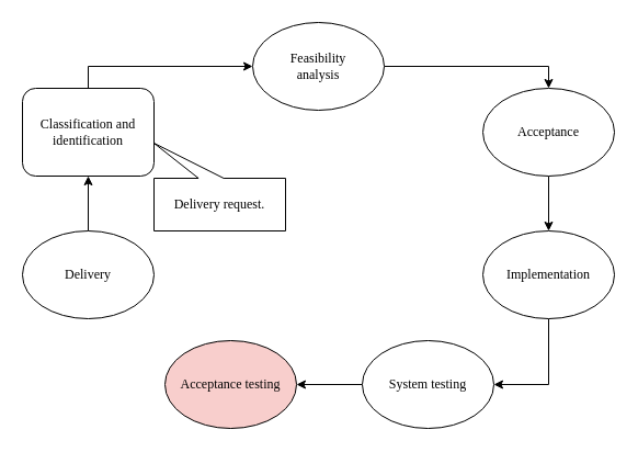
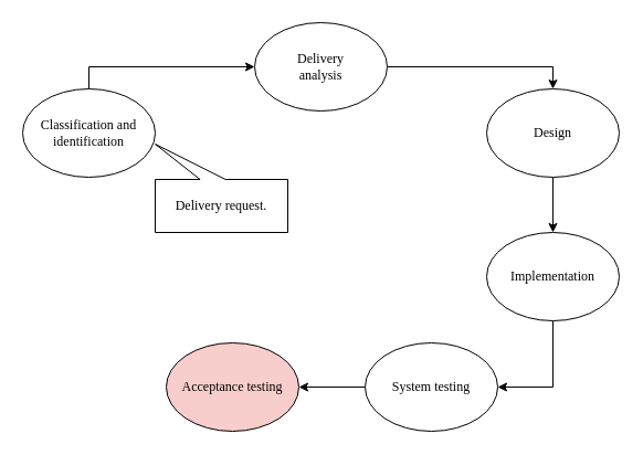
- <mxCell id="3" value="Feasibility&lt;br&gt;analysis" style="ellipse;whiteSpace=wrap;html=1;fontFamily=Times New Roman;" parent="1" vertex="1"><mxGeometry x="230" y="20" width="120" height="80" as="geometry" /></mxCell>
+ <mxCell id="3" value="Delivery&lt;br&gt;analysis" style="ellipse;whiteSpace=wrap;html=1;fontFamily=Times New Roman;" parent="1" vertex="1"><mxGeometry x="230" y="20" width="120" height="80" as="geometry" /></mxCell>
- <mxCell id="14" value="Classification and identification" style="whiteSpace=wrap;html=1;fontFamily=Times New Roman;rounded=1;" parent="1" vertex="1"><mxGeometry x="20" y="80" width="120" height="80" as="geometry" /></mxCell>
+ <mxCell id="14" value="Classification and identification" style="ellipse;whiteSpace=wrap;html=1;fontFamily=Times New Roman;" parent="1" vertex="1"><mxGeometry x="20" y="80" width="120" height="80" as="geometry" /></mxCell>
- <mxCell id="10" value="Acceptance" style="ellipse;whiteSpace=wrap;html=1;fontFamily=Times New Roman;" parent="1" vertex="1"><mxGeometry x="440" y="80" width="120" height="80" as="geometry" /></mxCell>
+ <mxCell id="10" value="Design" style="ellipse;whiteSpace=wrap;html=1;fontFamily=Times New Roman;" parent="1" vertex="1"><mxGeometry x="440" y="80" width="120" height="80" as="geometry" /></mxCell>
- <mxCell id="11" style="edgeStyle=orthogonalEdgeStyle;rounded=0;orthogonalLoop=1;jettySize=auto;html=1;exitX=0.5;exitY=0;exitDx=0;exitDy=0;startArrow=none;startFill=0;fontFamily=Times New Roman;" parent="1" source="12" target="14" edge="1"><mxGeometry relative="1" as="geometry" /></mxCell>
- <mxCell id="12" value="Delivery" style="ellipse;whiteSpace=wrap;html=1;fontFamily=Times New Roman;" parent="1" vertex="1"><mxGeometry x="20" y="210" width="120" height="80" as="geometry" /></mxCell>
